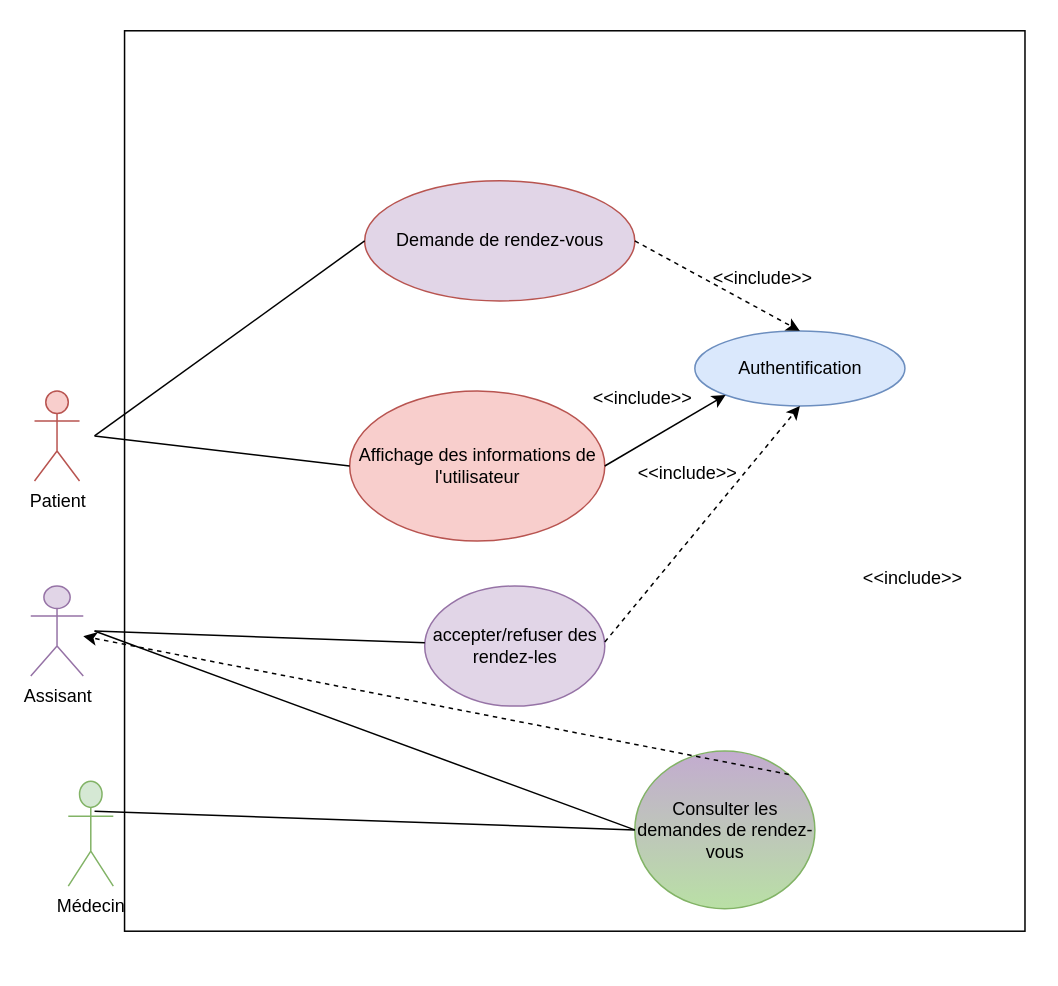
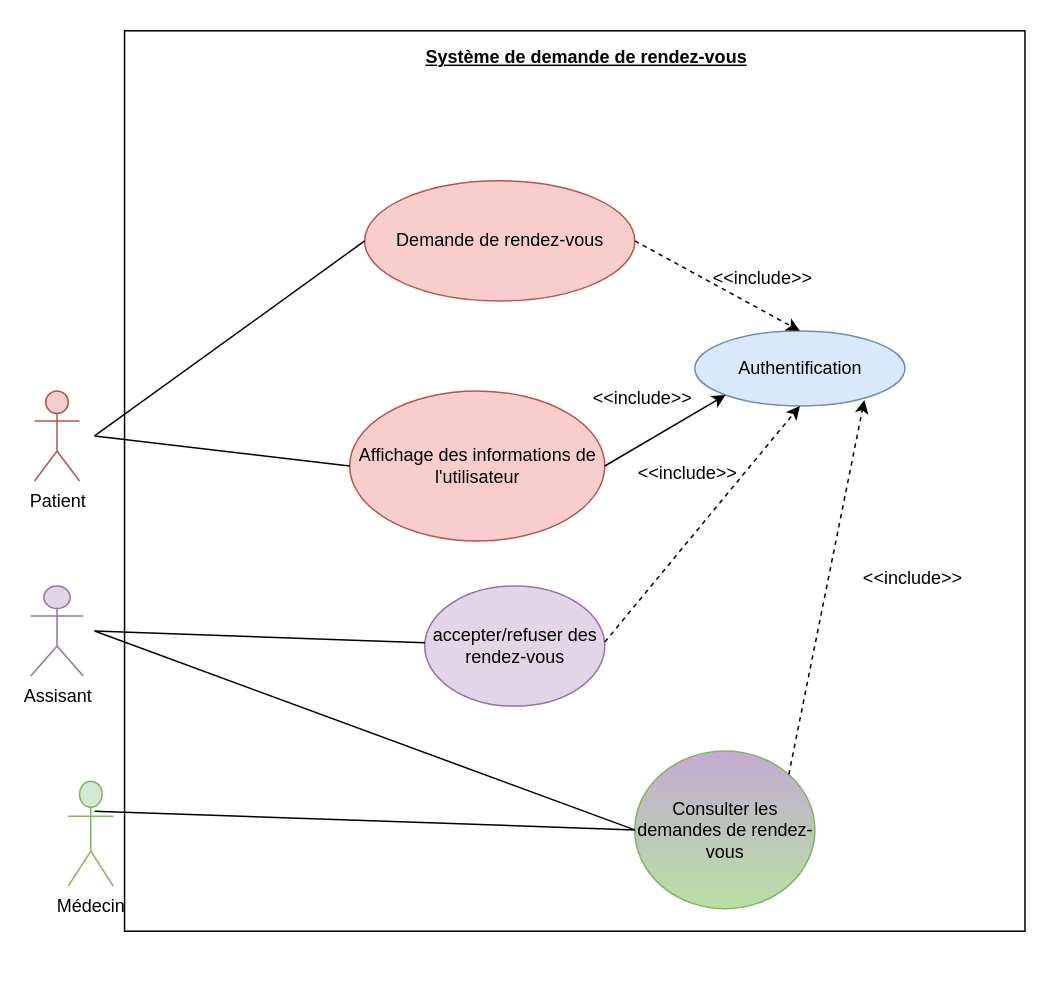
+ <mxCell id="13" value="&lt;b&gt;&lt;u&gt;Système de demande de rendez-vous&lt;br&gt;&lt;br&gt;&lt;/u&gt;&lt;/b&gt;" style="text;html=1;strokeColor=none;fillColor=none;align=center;verticalAlign=middle;whiteSpace=wrap;rounded=0;" vertex="1" parent="1"><mxGeometry x="232.5" y="30" width="315" height="30" as="geometry" /></mxCell>
- <mxCell id="6" value="Demande de rendez-vous" style="ellipse;whiteSpace=wrap;html=1;fillColor=#e1d5e7;strokeColor=#b85450;" vertex="1" parent="1"><mxGeometry x="242.5" y="120" width="180" height="80" as="geometry" /></mxCell>
+ <mxCell id="6" value="Demande de rendez-vous" style="ellipse;whiteSpace=wrap;html=1;fillColor=#f8cecc;strokeColor=#b85450;" vertex="1" parent="1"><mxGeometry x="242.5" y="120" width="180" height="80" as="geometry" /></mxCell>
- <mxCell id="15" value="accepter/refuser des rendez-les" style="ellipse;whiteSpace=wrap;html=1;fillColor=#e1d5e7;strokeColor=#9673a6;" vertex="1" parent="1"><mxGeometry x="282.5" y="390" width="120" height="80" as="geometry" /></mxCell>
+ <mxCell id="15" value="accepter/refuser des rendez-vous" style="ellipse;whiteSpace=wrap;html=1;fillColor=#e1d5e7;strokeColor=#9673a6;" vertex="1" parent="1"><mxGeometry x="282.5" y="390" width="120" height="80" as="geometry" /></mxCell>
- <mxCell id="22" value="" style="endArrow=classic;dashed=1;html=1;exitX=1;exitY=0;exitDx=0;exitDy=0;verticalAlign=middle;endFill=1;" edge="1" parent="1" source="16" target="14"><mxGeometry width="50" height="50" relative="1" as="geometry"><mxPoint x="412.5" y="437.32" as="sourcePoint" /><mxPoint x="542.5" y="280" as="targetPoint" /></mxGeometry></mxCell>
+ <mxCell id="22" value="" style="endArrow=classic;dashed=1;html=1;entryX=0.807;entryY=0.92;entryDx=0;entryDy=0;exitX=1;exitY=0;exitDx=0;exitDy=0;verticalAlign=middle;endFill=1;entryPerimeter=0;" edge="1" parent="1" source="16" target="8"><mxGeometry width="50" height="50" relative="1" as="geometry"><mxPoint x="412.5" y="437.32" as="sourcePoint" /><mxPoint x="542.5" y="280" as="targetPoint" /></mxGeometry></mxCell>
